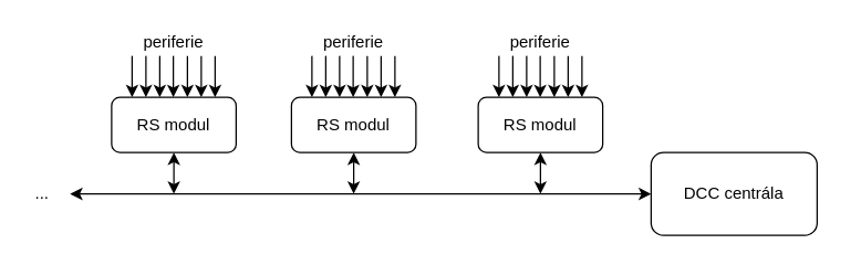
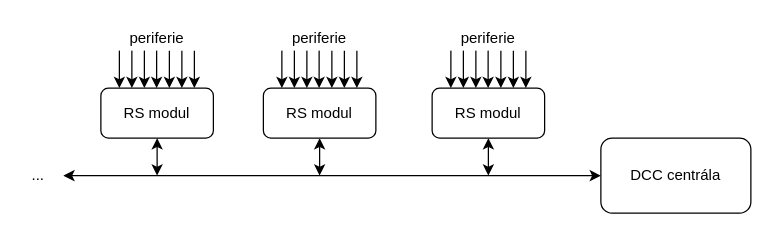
- <mxCell id="3" value="DCC centrála" style="rounded=1;whiteSpace=wrap;html=1;" vertex="1" parent="1"><mxGeometry x="470" y="110" width="120" height="60" as="geometry" /></mxCell>
+ <mxCell id="3" value="DCC centrála" style="rounded=1;whiteSpace=wrap;html=1;" vertex="1" parent="1"><mxGeometry x="480" y="110" width="120" height="60" as="geometry" /></mxCell>
